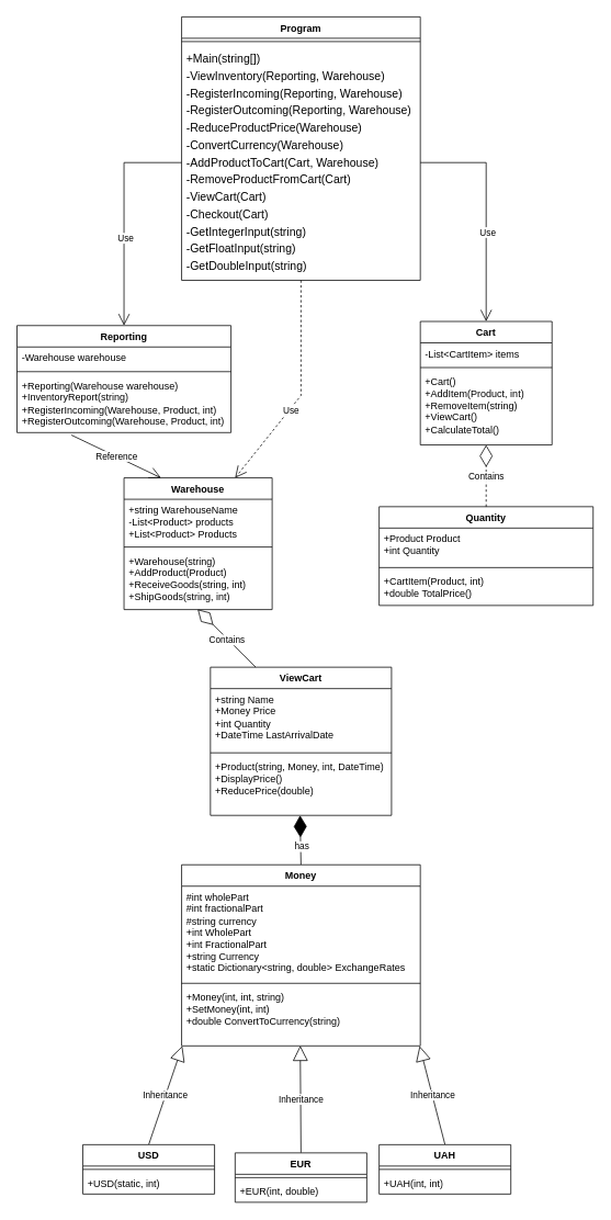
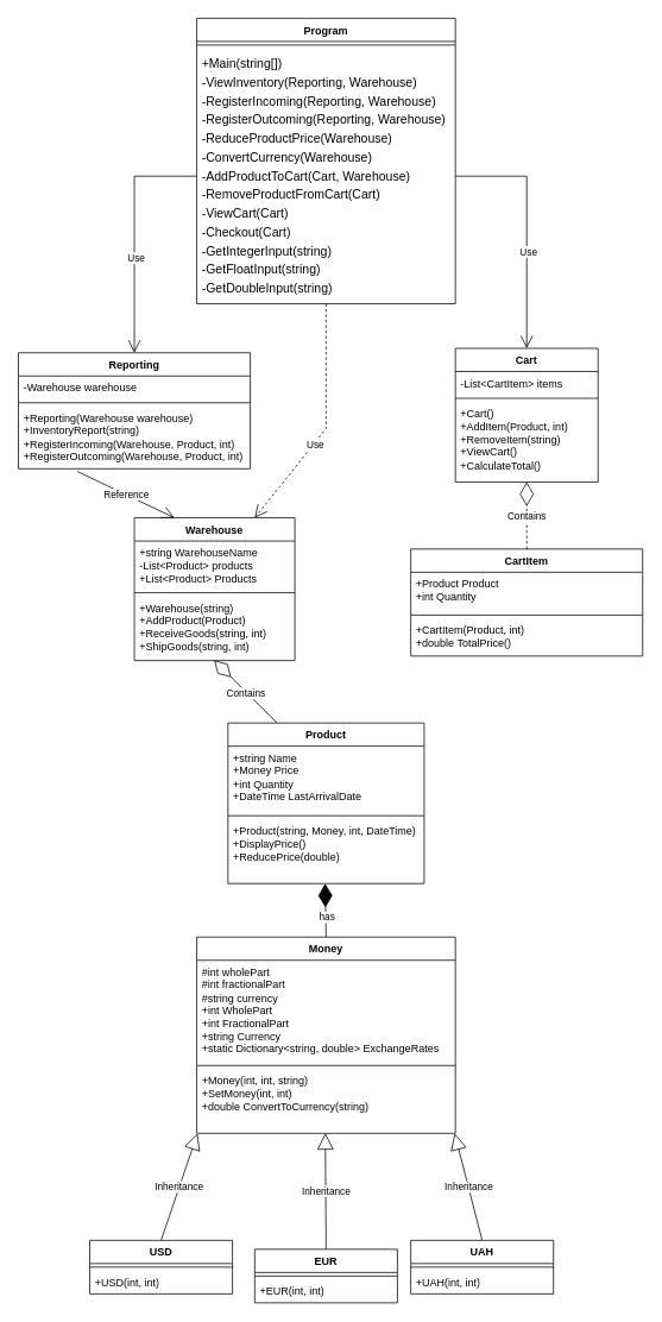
- <mxCell id="25" value="Quantity" style="swimlane;fontStyle=1;align=center;verticalAlign=top;childLayout=stackLayout;horizontal=1;startSize=26;horizontalStack=0;resizeParent=1;resizeParentMax=0;resizeLast=0;collapsible=1;marginBottom=0;whiteSpace=wrap;html=1;" vertex="1" parent="1"><mxGeometry x="460" y="615" width="260" height="120" as="geometry" /></mxCell>
+ <mxCell id="25" value="CartItem" style="swimlane;fontStyle=1;align=center;verticalAlign=top;childLayout=stackLayout;horizontal=1;startSize=26;horizontalStack=0;resizeParent=1;resizeParentMax=0;resizeLast=0;collapsible=1;marginBottom=0;whiteSpace=wrap;html=1;" vertex="1" parent="1"><mxGeometry x="460" y="615" width="260" height="120" as="geometry" /></mxCell>
- <mxCell id="31" value="ViewCart" style="swimlane;fontStyle=1;align=center;verticalAlign=top;childLayout=stackLayout;horizontal=1;startSize=26;horizontalStack=0;resizeParent=1;resizeParentMax=0;resizeLast=0;collapsible=1;marginBottom=0;whiteSpace=wrap;html=1;" vertex="1" parent="1"><mxGeometry x="255" y="810" width="220" height="180" as="geometry" /></mxCell>
+ <mxCell id="31" value="Product" style="swimlane;fontStyle=1;align=center;verticalAlign=top;childLayout=stackLayout;horizontal=1;startSize=26;horizontalStack=0;resizeParent=1;resizeParentMax=0;resizeLast=0;collapsible=1;marginBottom=0;whiteSpace=wrap;html=1;" vertex="1" parent="1"><mxGeometry x="255" y="810" width="220" height="180" as="geometry" /></mxCell>
- <mxCell id="48" value="+USD(static, int)" style="text;strokeColor=none;fillColor=none;align=left;verticalAlign=top;spacingLeft=4;spacingRight=4;overflow=hidden;rotatable=0;points=[[0,0.5],[1,0.5]];portConstraint=eastwest;whiteSpace=wrap;html=1;" vertex="1" parent="46"><mxGeometry y="34" width="160" height="26" as="geometry" /></mxCell>
+ <mxCell id="48" value="+USD(int, int)" style="text;strokeColor=none;fillColor=none;align=left;verticalAlign=top;spacingLeft=4;spacingRight=4;overflow=hidden;rotatable=0;points=[[0,0.5],[1,0.5]];portConstraint=eastwest;whiteSpace=wrap;html=1;" vertex="1" parent="46"><mxGeometry y="34" width="160" height="26" as="geometry" /></mxCell>
- <mxCell id="51" value="+EUR(int, double)" style="text;strokeColor=none;fillColor=none;align=left;verticalAlign=top;spacingLeft=4;spacingRight=4;overflow=hidden;rotatable=0;points=[[0,0.5],[1,0.5]];portConstraint=eastwest;whiteSpace=wrap;html=1;" vertex="1" parent="49"><mxGeometry y="34" width="160" height="26" as="geometry" /></mxCell>
+ <mxCell id="51" value="+EUR(int, int)" style="text;strokeColor=none;fillColor=none;align=left;verticalAlign=top;spacingLeft=4;spacingRight=4;overflow=hidden;rotatable=0;points=[[0,0.5],[1,0.5]];portConstraint=eastwest;whiteSpace=wrap;html=1;" vertex="1" parent="49"><mxGeometry y="34" width="160" height="26" as="geometry" /></mxCell>
